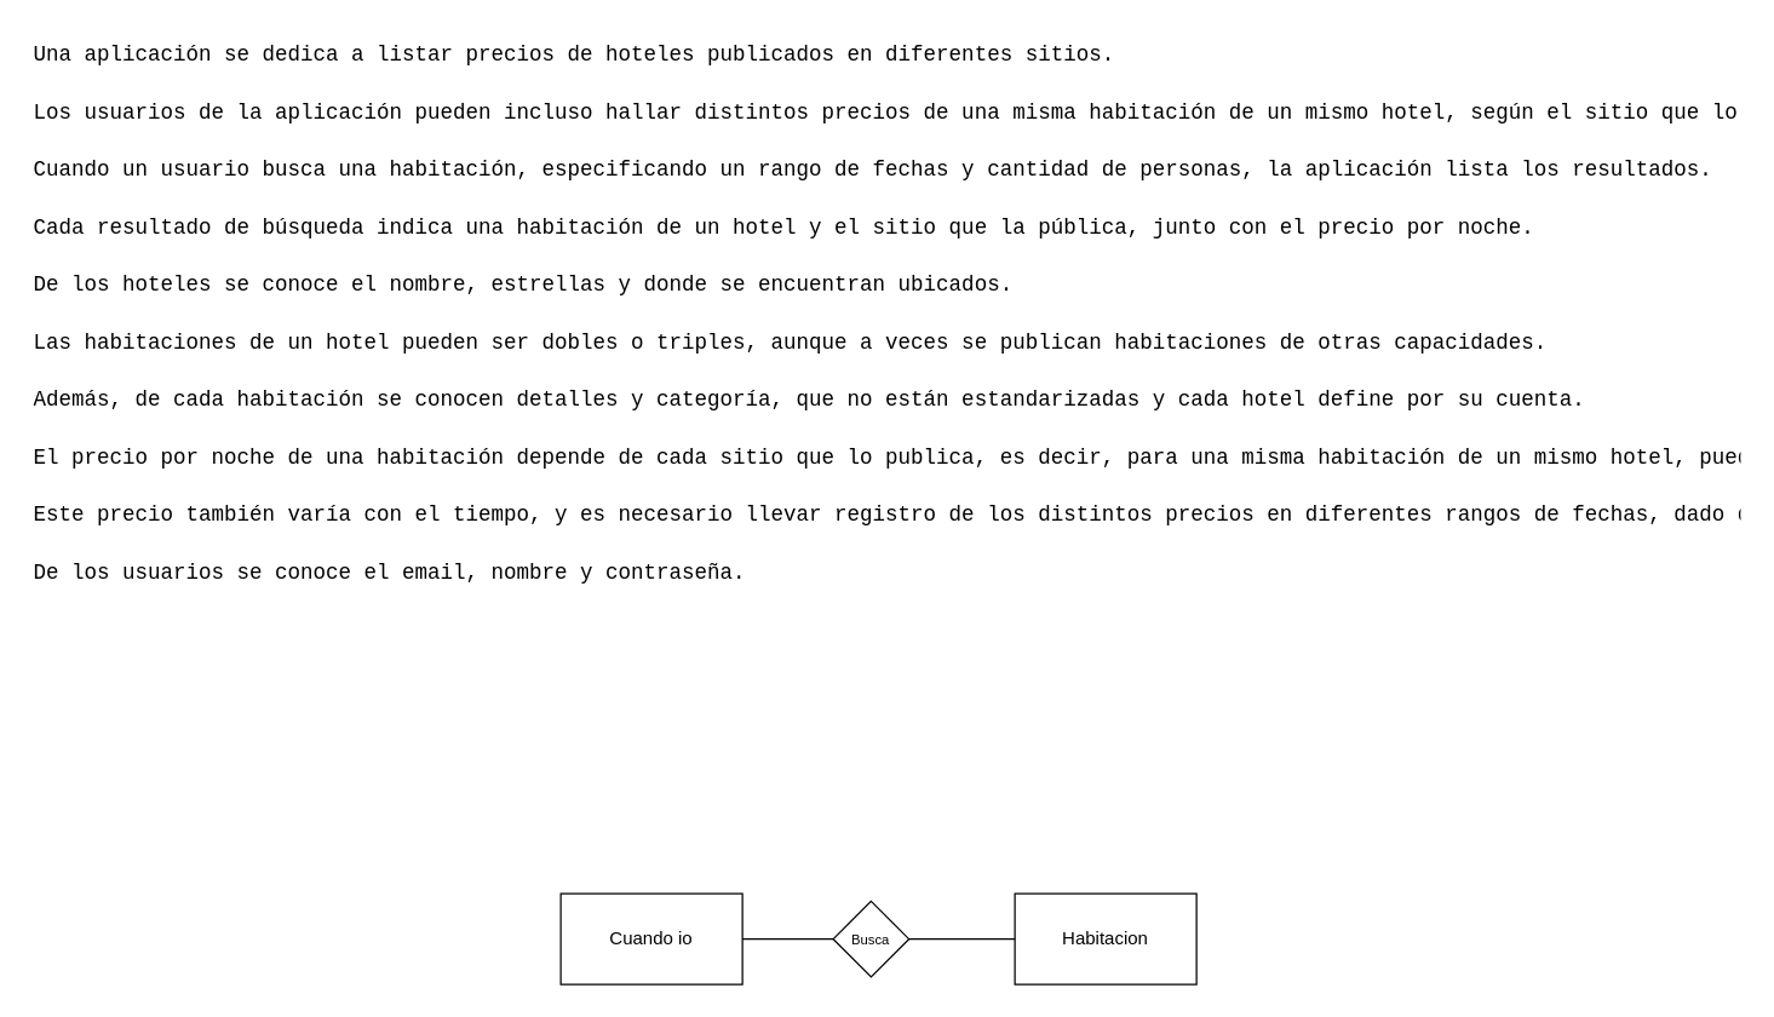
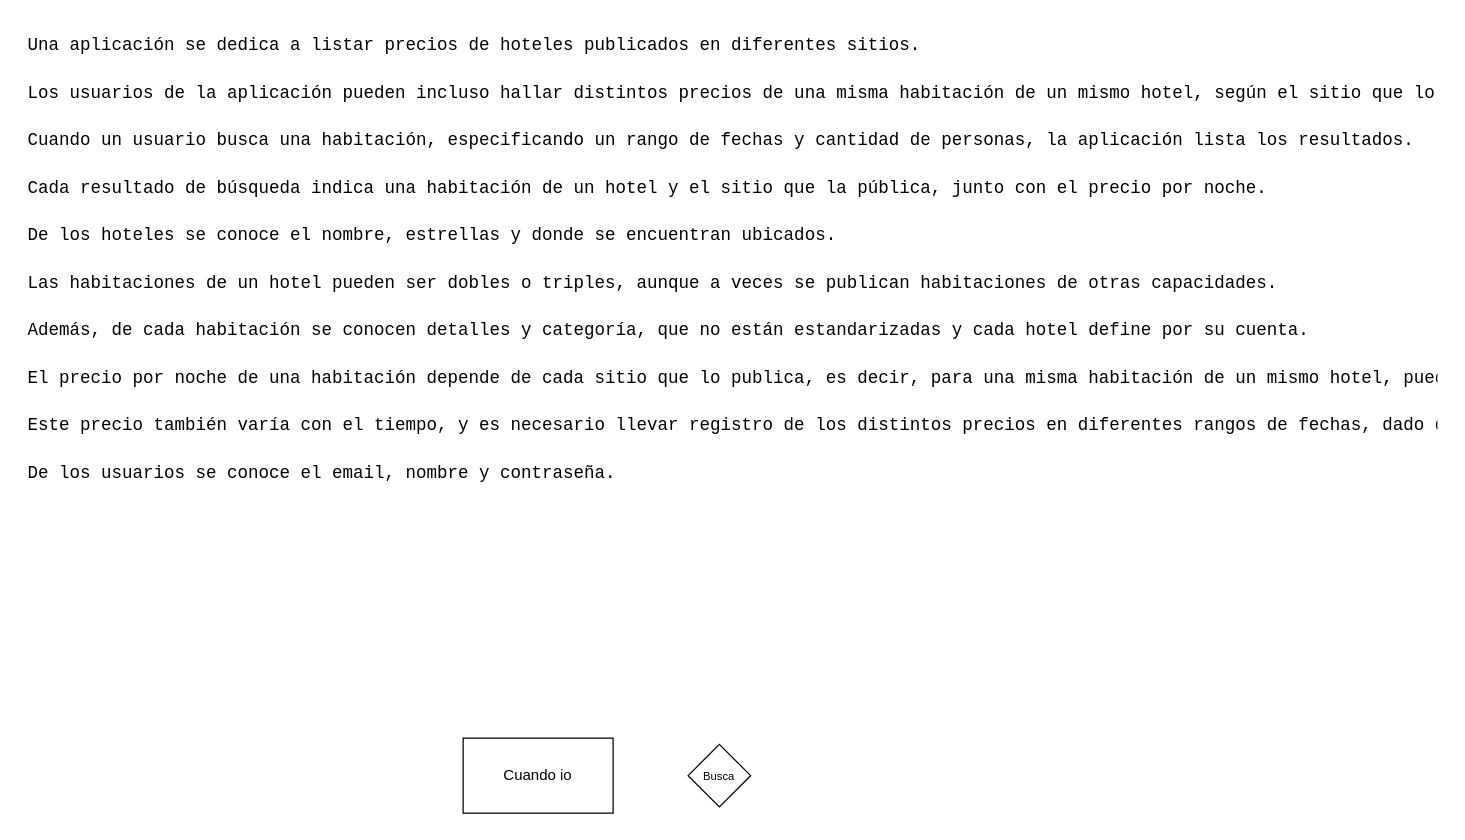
- <mxCell id="6" value="" style="endArrow=none;html=1;rounded=0;exitX=1;exitY=0.5;exitDx=0;exitDy=0;entryX=0;entryY=0.5;entryDx=0;entryDy=0;" edge="1" parent="1" source="3" target="4"><mxGeometry width="50" height="50" relative="1" as="geometry"><mxPoint x="520" y="600" as="sourcePoint" /><mxPoint x="570" y="550" as="targetPoint" /></mxGeometry></mxCell>
- <mxCell id="7" value="" style="endArrow=none;html=1;rounded=0;exitX=1;exitY=0.5;exitDx=0;exitDy=0;" edge="1" parent="1" source="4" target="5"><mxGeometry width="50" height="50" relative="1" as="geometry"><mxPoint x="650" y="580" as="sourcePoint" /><mxPoint x="700" y="530" as="targetPoint" /></mxGeometry></mxCell>
- <mxCell id="5" value="Habitacion" style="rounded=0;whiteSpace=wrap;html=1;" vertex="1" parent="1"><mxGeometry x="670" y="590" width="120" height="60" as="geometry" /></mxCell>
